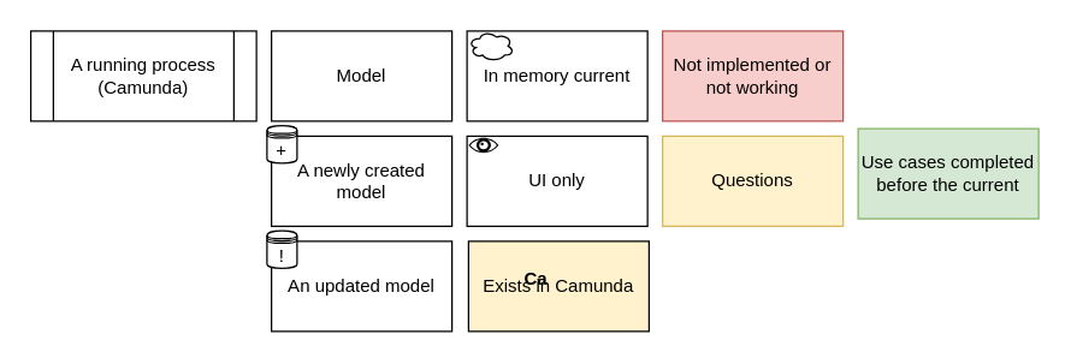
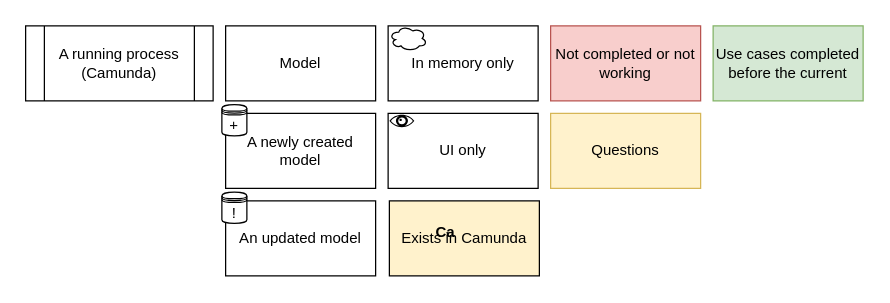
- <mxCell id="9" value="In memory current" style="rounded=0;whiteSpace=wrap;html=1;fillColor=#FFFFFF;fontSize=12;" parent="8" vertex="1"><mxGeometry width="120" height="60" as="geometry" /></mxCell>
+ <mxCell id="9" value="In memory only" style="rounded=0;whiteSpace=wrap;html=1;fillColor=#FFFFFF;fontSize=12;" parent="8" vertex="1"><mxGeometry width="120" height="60" as="geometry" /></mxCell>
- <mxCell id="5" value="Not implemented or not working" style="rounded=0;whiteSpace=wrap;html=1;fontSize=12;fillColor=#f8cecc;strokeColor=#b85450;" parent="1" vertex="1"><mxGeometry x="440" y="20" width="120" height="60" as="geometry" /></mxCell>
+ <mxCell id="5" value="Not completed or not working" style="rounded=0;whiteSpace=wrap;html=1;fontSize=12;fillColor=#f8cecc;strokeColor=#b85450;" parent="1" vertex="1"><mxGeometry x="440" y="20" width="120" height="60" as="geometry" /></mxCell>
- <mxCell id="13" value="Use cases completed before the current" style="rounded=0;whiteSpace=wrap;html=1;fillColor=#d5e8d4;strokeColor=#82b366;" parent="1" vertex="1"><mxGeometry x="570" y="85" width="120" height="60" as="geometry" /></mxCell>
+ <mxCell id="13" value="Use cases completed before the current" style="rounded=0;whiteSpace=wrap;html=1;fillColor=#d5e8d4;strokeColor=#82b366;" parent="1" vertex="1"><mxGeometry x="570" y="20" width="120" height="60" as="geometry" /></mxCell>
